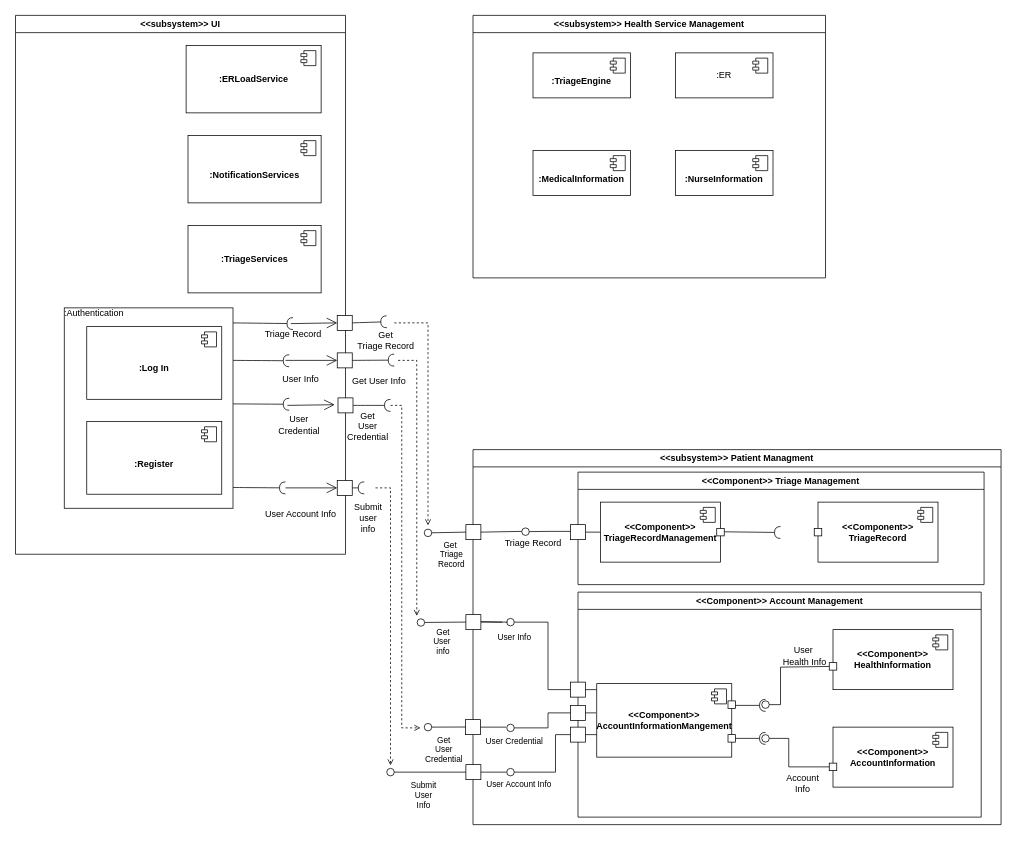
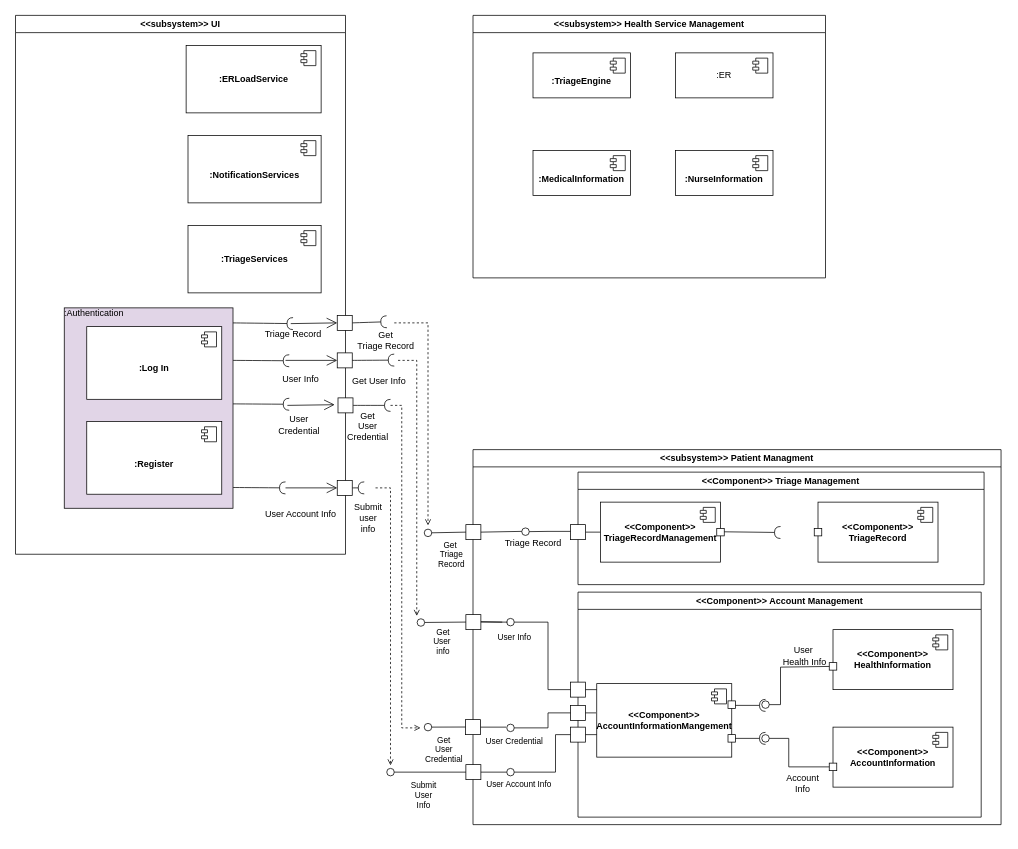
- <mxCell id="5" value=":Authentication" style="verticalAlign=top;align=left;overflow=fill;fontSize=12;fontFamily=Helvetica;html=1;whiteSpace=wrap;" parent="4" vertex="1"><mxGeometry x="65" y="390" width="225" height="267.19" as="geometry" /></mxCell>
+ <mxCell id="5" value=":Authentication" style="verticalAlign=top;align=left;overflow=fill;fontSize=12;fontFamily=Helvetica;html=1;whiteSpace=wrap;fillColor=#e1d5e7;" parent="4" vertex="1"><mxGeometry x="65" y="390" width="225" height="267.19" as="geometry" /></mxCell>
